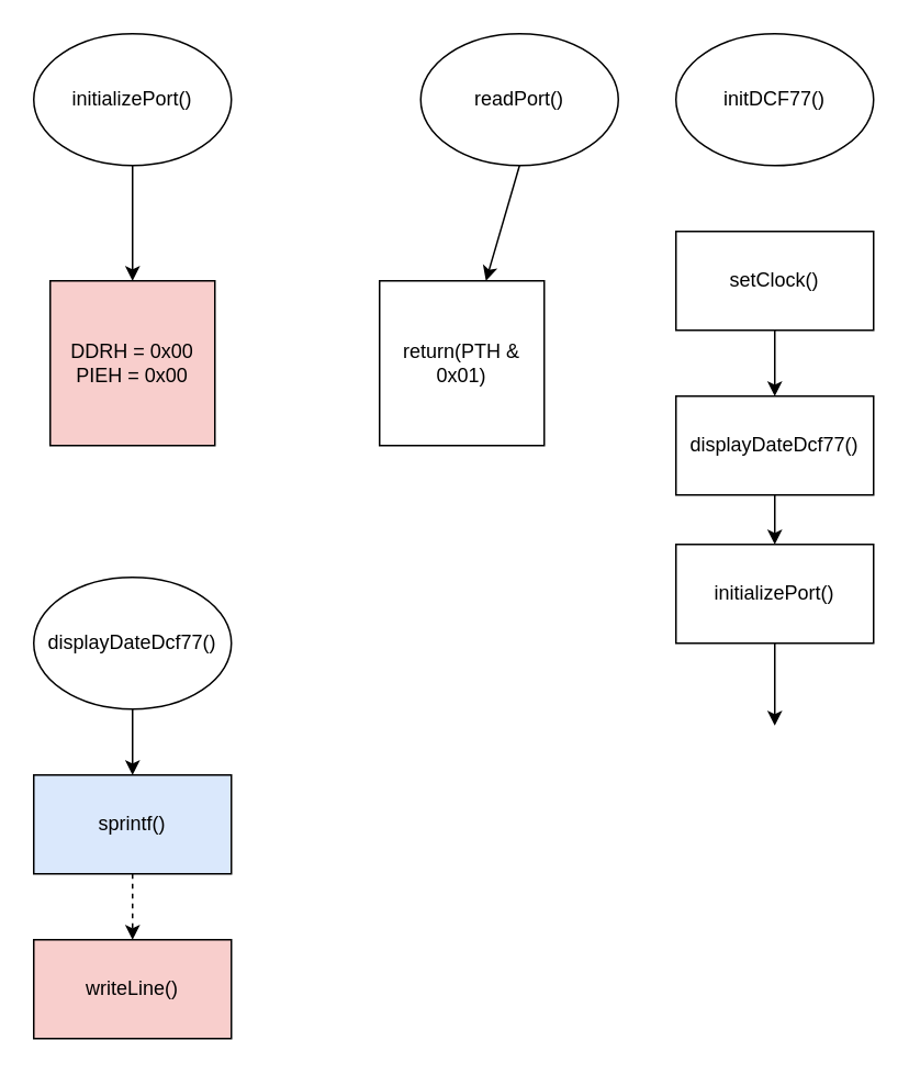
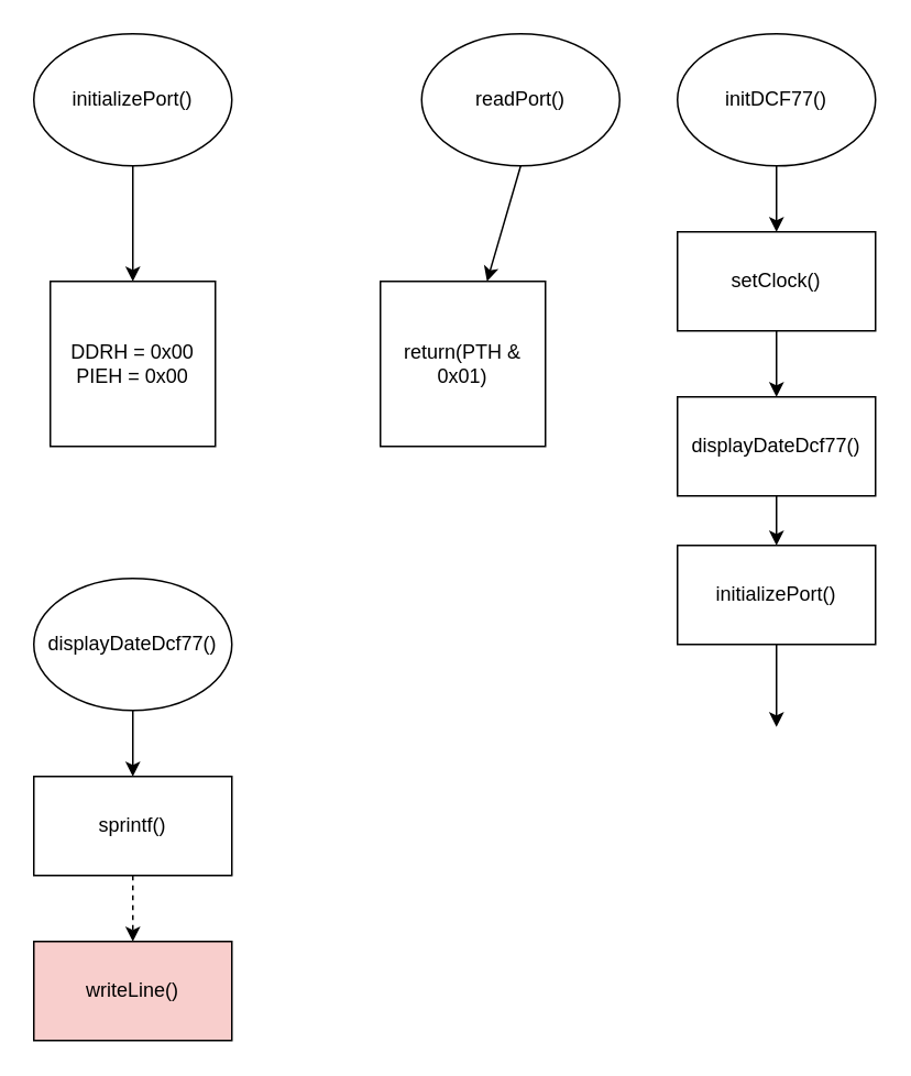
+ <mxCell id="12" value="" style="endArrow=classic;html=1;rounded=0;exitX=0.5;exitY=1;exitDx=0;exitDy=0;entryX=0.5;entryY=0;entryDx=0;entryDy=0;" parent="1" source="8" target="10" edge="1"><mxGeometry width="50" height="50" relative="1" as="geometry"><mxPoint x="715" y="350" as="sourcePoint" /><mxPoint x="765" y="300" as="targetPoint" /></mxGeometry></mxCell>
- <mxCell id="3" value="DDRH = 0x00&lt;div&gt;PIEH = 0x00&lt;/div&gt;" style="whiteSpace=wrap;html=1;aspect=fixed;fillColor=#f8cecc;" parent="1" vertex="1"><mxGeometry x="30" y="170" width="100" height="100" as="geometry" /></mxCell>
+ <mxCell id="3" value="DDRH = 0x00&lt;div&gt;PIEH = 0x00&lt;/div&gt;" style="whiteSpace=wrap;html=1;aspect=fixed;" parent="1" vertex="1"><mxGeometry x="30" y="170" width="100" height="100" as="geometry" /></mxCell>
- <mxCell id="19" value="sprintf()" style="rounded=0;whiteSpace=wrap;html=1;fillColor=#dae8fc;" vertex="1" parent="1"><mxGeometry x="20" y="470" width="120" height="60" as="geometry" /></mxCell>
+ <mxCell id="19" value="sprintf()" style="rounded=0;whiteSpace=wrap;html=1;" vertex="1" parent="1"><mxGeometry x="20" y="470" width="120" height="60" as="geometry" /></mxCell>
